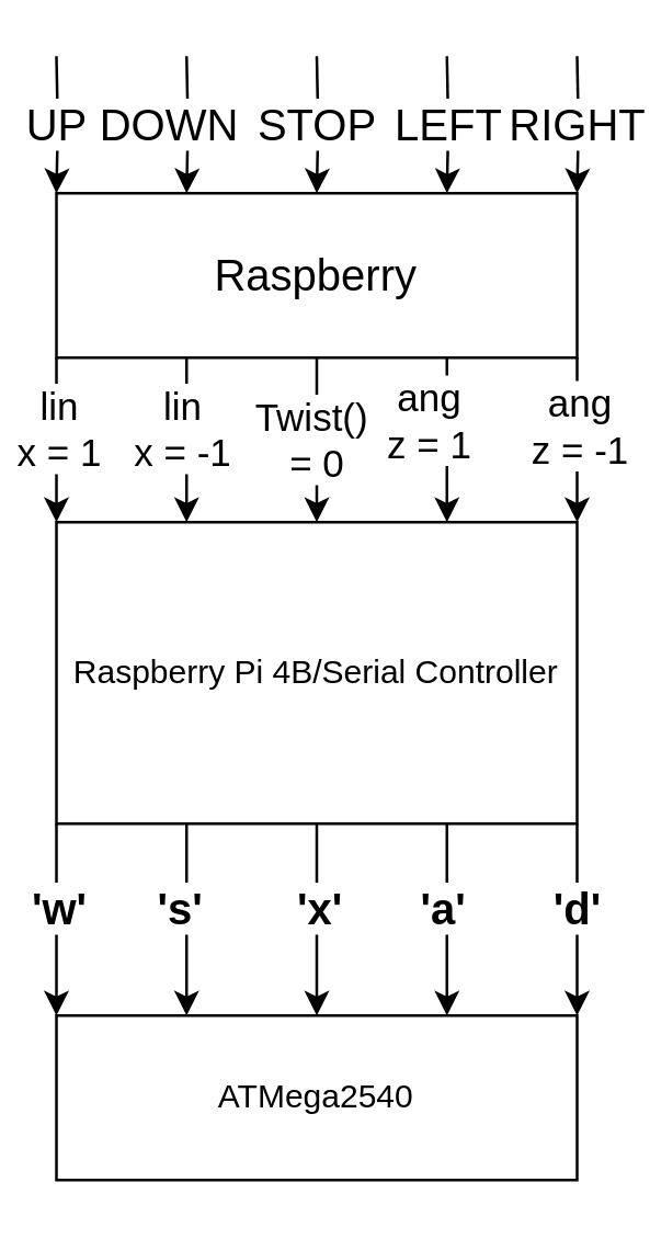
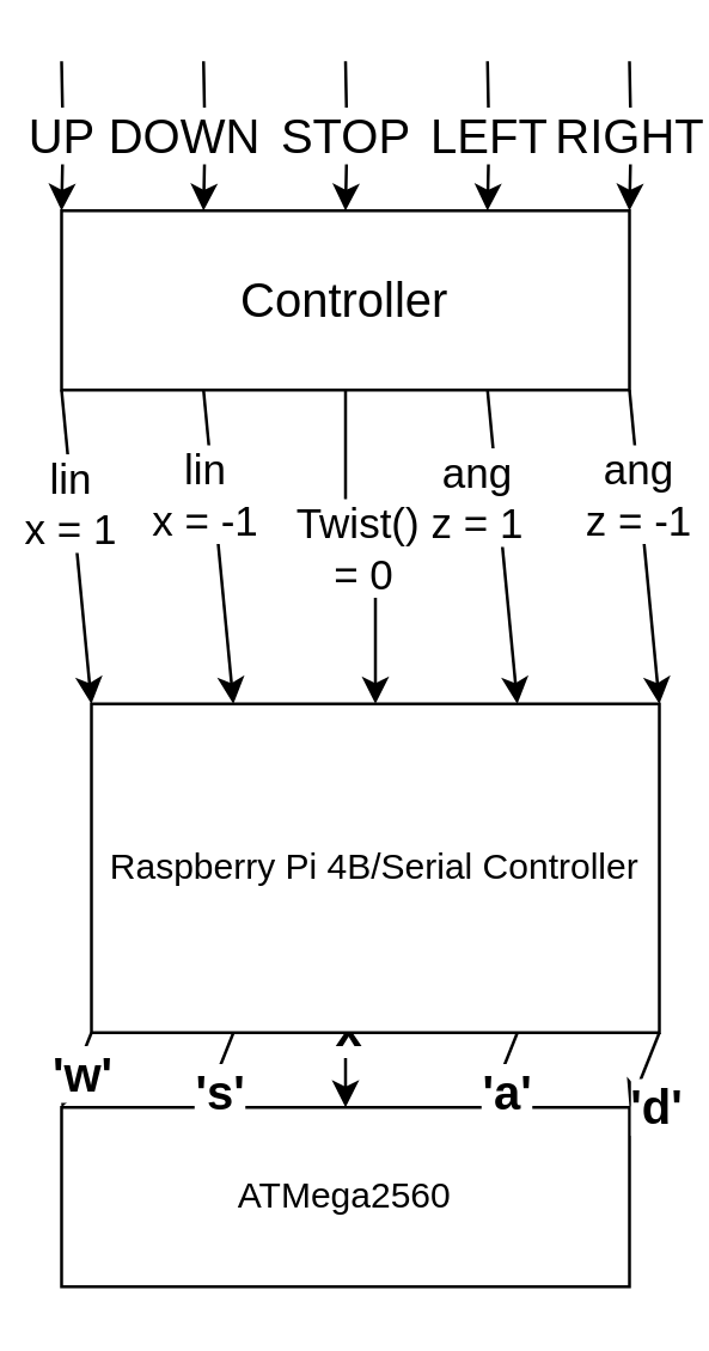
- <mxCell id="15" value="Raspberry" style="rounded=0;whiteSpace=wrap;html=1;fontSize=16;" vertex="1" parent="1"><mxGeometry x="20" y="70" width="190" height="60" as="geometry" /></mxCell>
+ <mxCell id="15" value="Controller" style="rounded=0;whiteSpace=wrap;html=1;fontSize=16;" vertex="1" parent="1"><mxGeometry x="20" y="70" width="190" height="60" as="geometry" /></mxCell>
- <mxCell id="4" value="Raspberry Pi 4B/Serial Controller" style="rounded=0;whiteSpace=wrap;html=1;direction=south;" vertex="1" parent="1"><mxGeometry x="20" y="190" width="190" height="110" as="geometry" /></mxCell>
+ <mxCell id="4" value="Raspberry Pi 4B/Serial Controller" style="rounded=0;whiteSpace=wrap;html=1;direction=south;" vertex="1" parent="1"><mxGeometry x="30" y="235" width="190" height="110" as="geometry" /></mxCell>
- <mxCell id="5" value="ATMega2540" style="rounded=0;whiteSpace=wrap;html=1;" vertex="1" parent="1"><mxGeometry x="20" y="370" width="190" height="60" as="geometry" /></mxCell>
+ <mxCell id="5" value="ATMega2560" style="rounded=0;whiteSpace=wrap;html=1;" vertex="1" parent="1"><mxGeometry x="20" y="370" width="190" height="60" as="geometry" /></mxCell>
